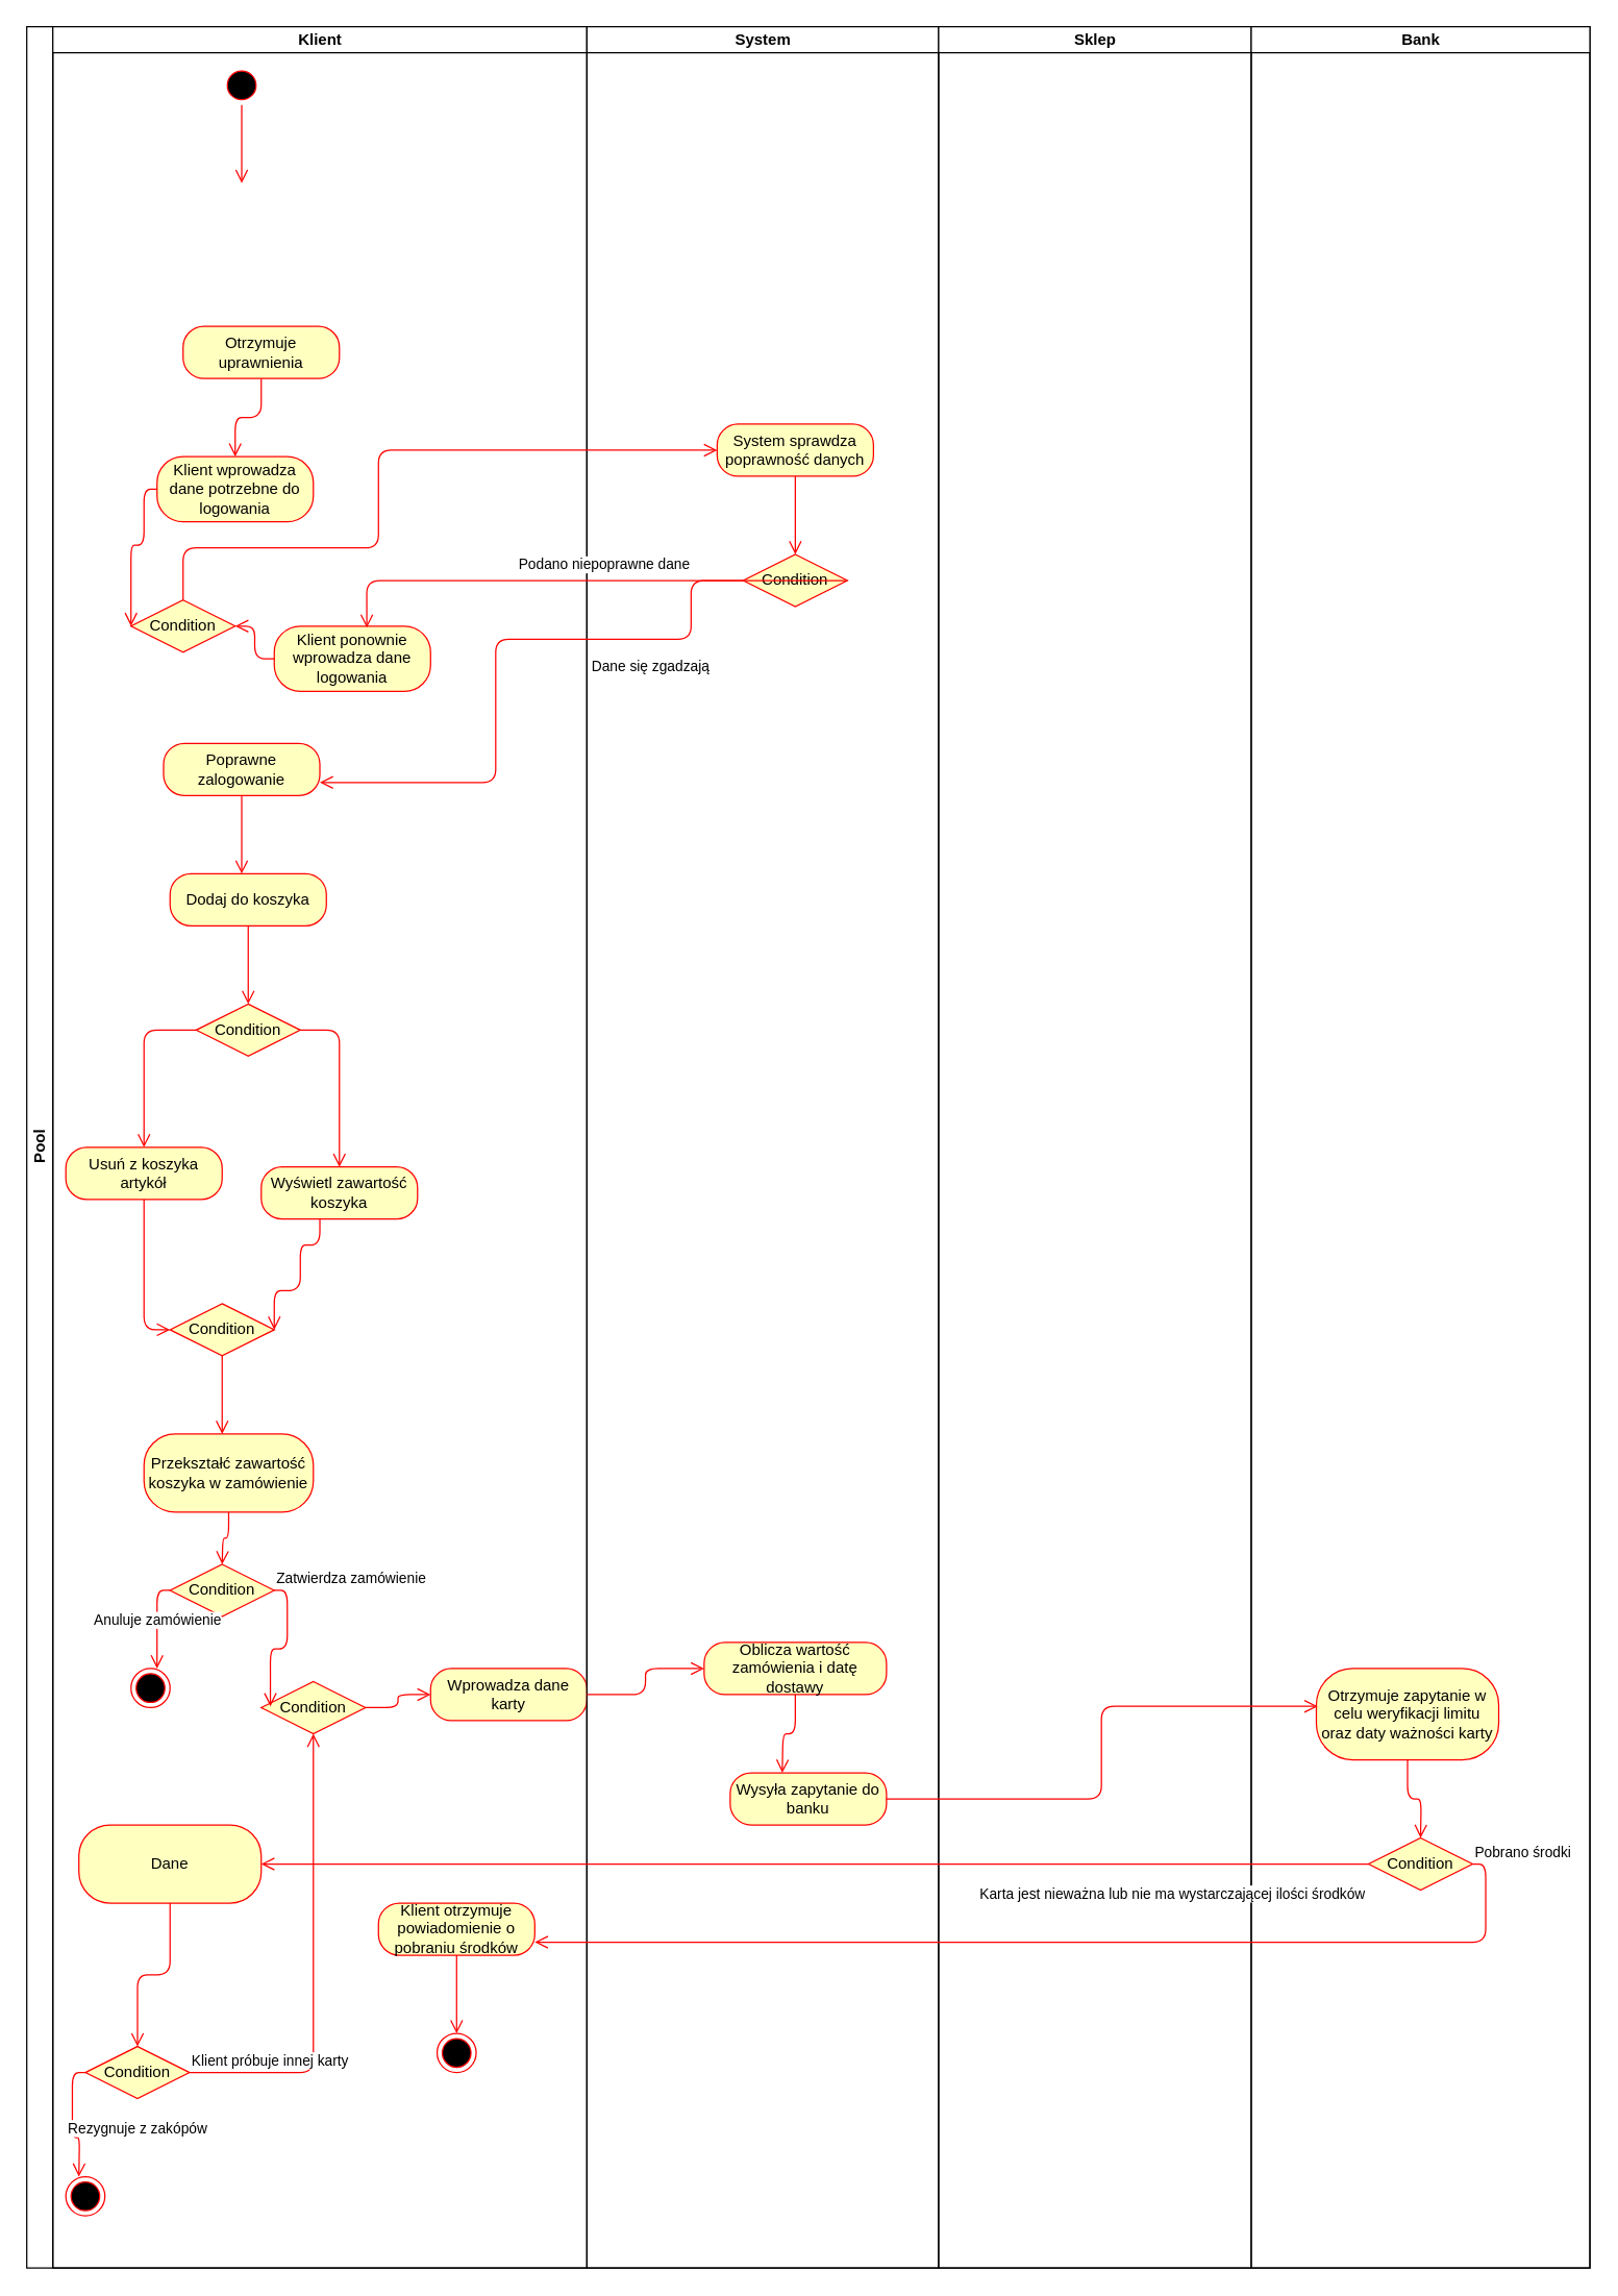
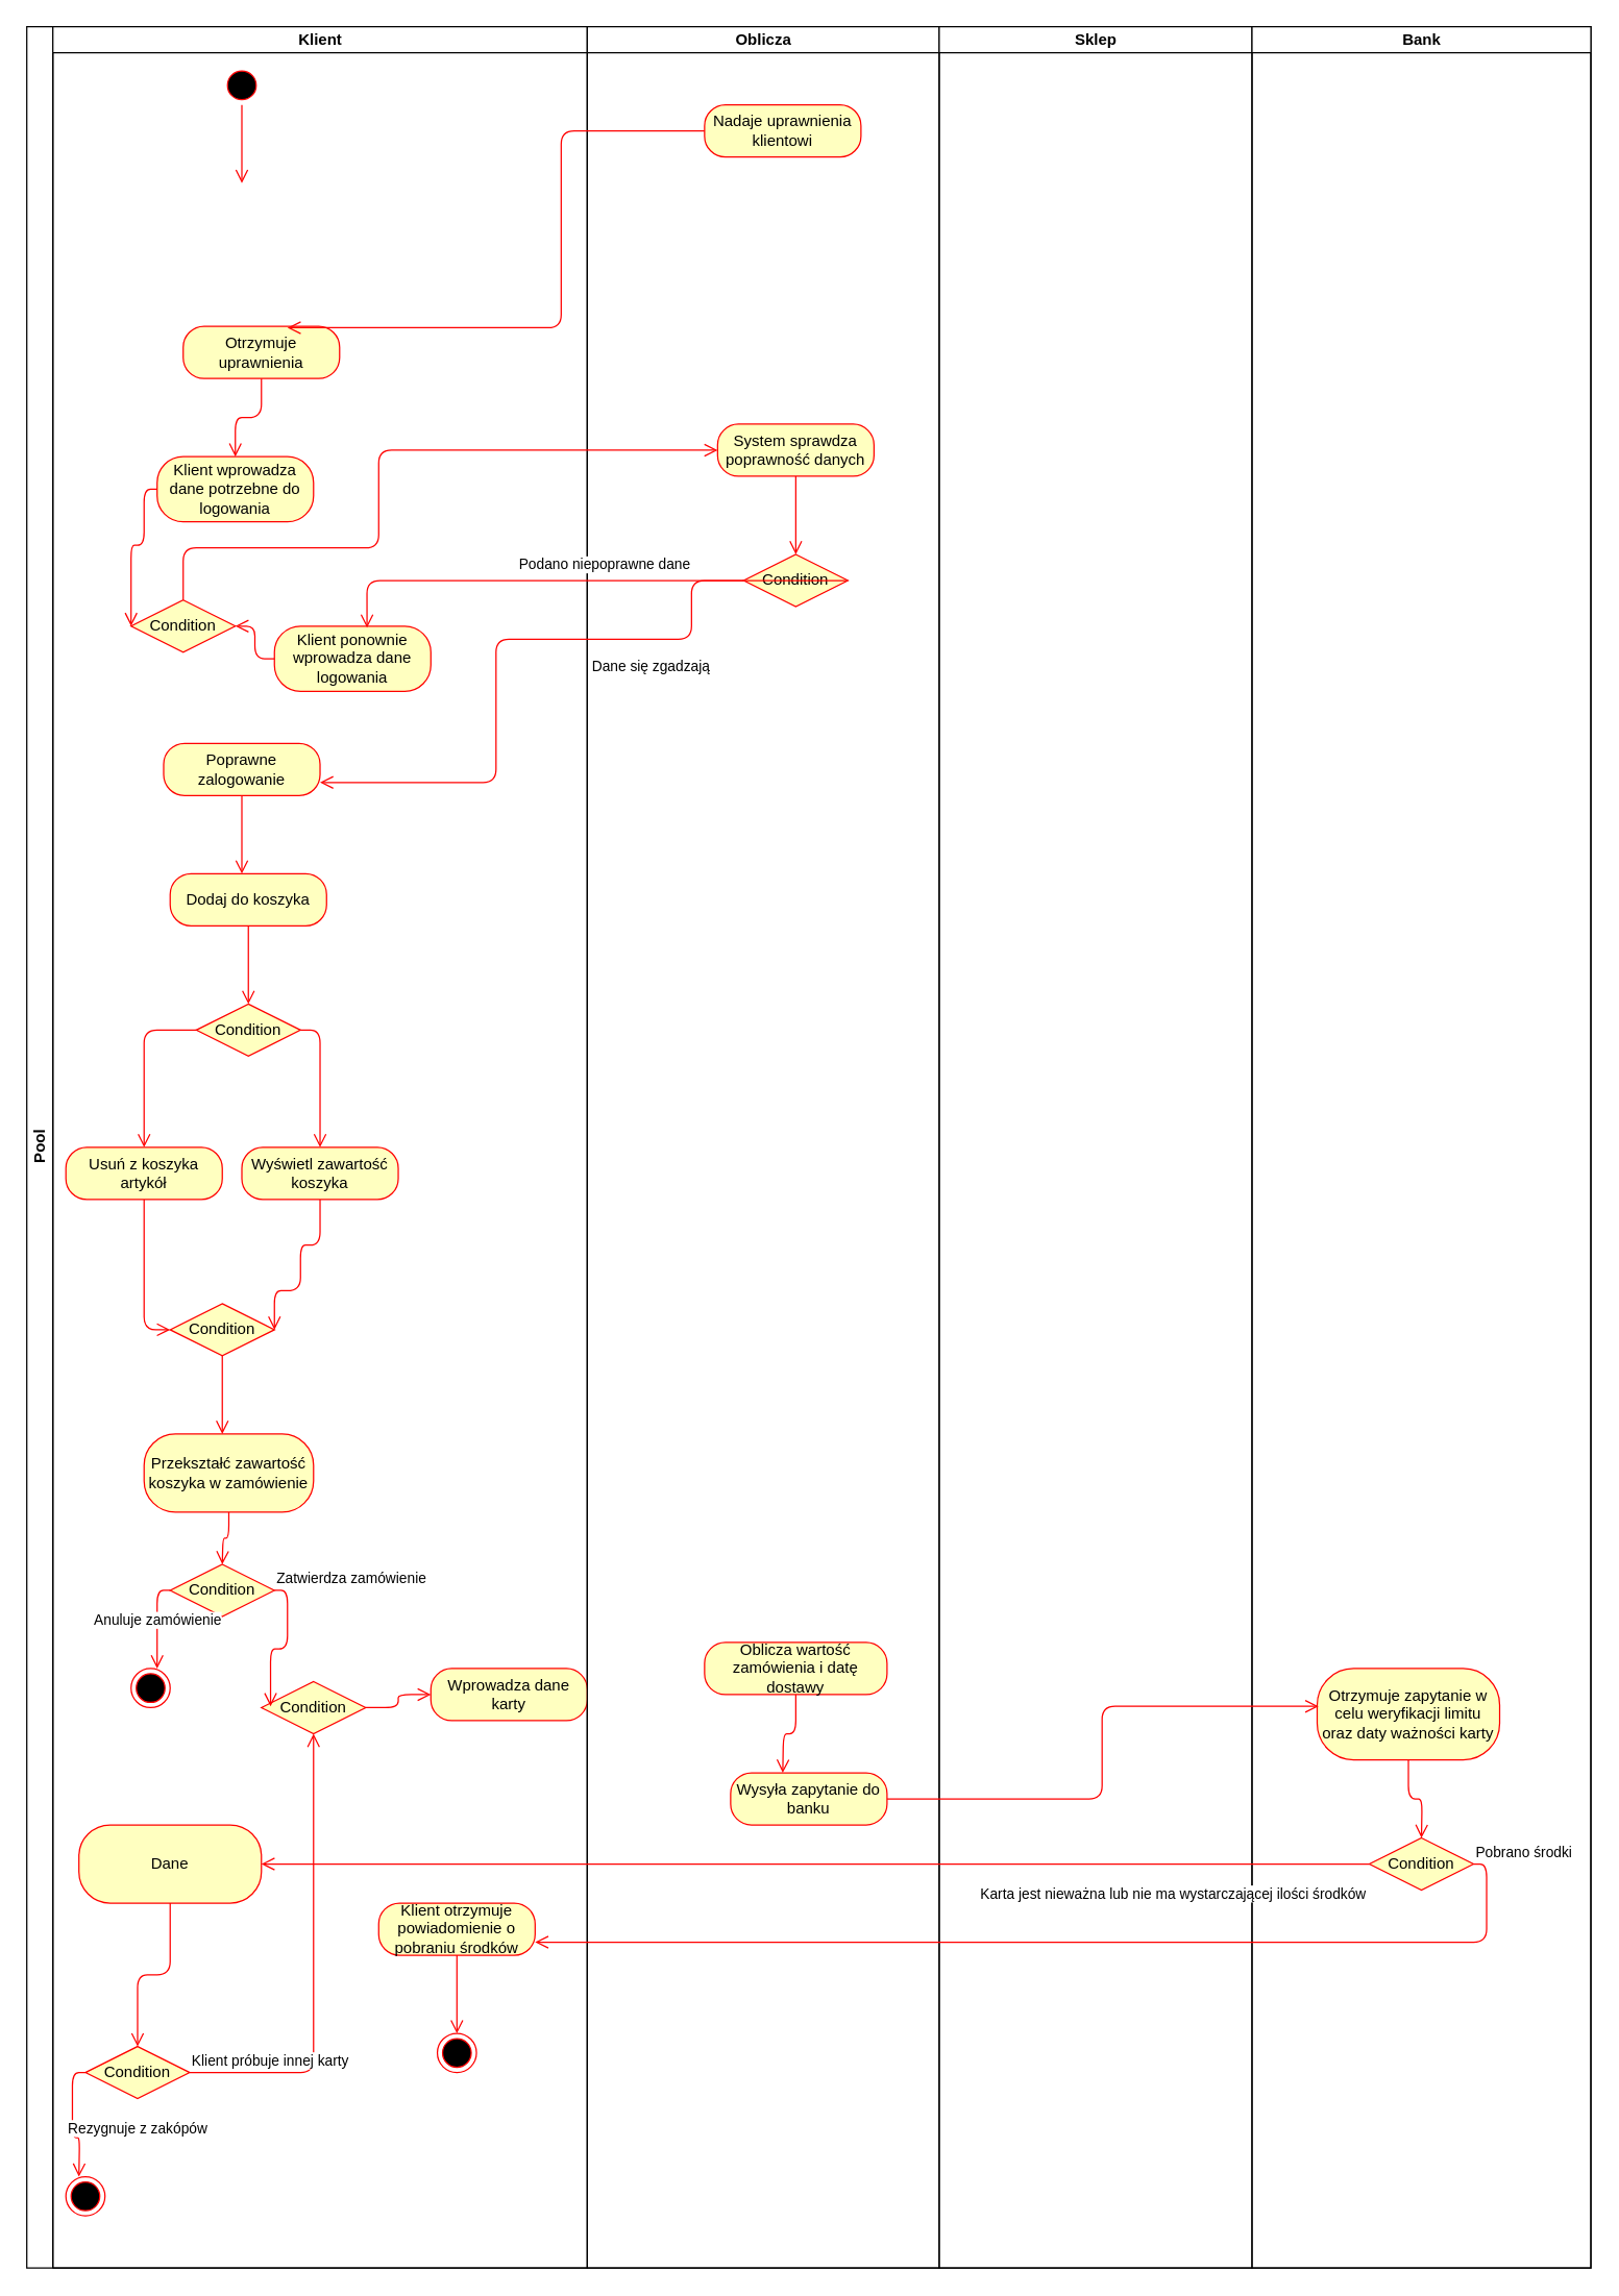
- <mxCell id="43" value="System" style="swimlane;html=1;startSize=20;" parent="2" vertex="1"><mxGeometry x="430" width="270" height="1720" as="geometry" /></mxCell>
+ <mxCell id="43" value="Oblicza" style="swimlane;html=1;startSize=20;" parent="2" vertex="1"><mxGeometry x="430" width="270" height="1720" as="geometry" /></mxCell>
+ <mxCell id="44" value="Nadaje uprawnienia klientowi" style="rounded=1;whiteSpace=wrap;html=1;arcSize=40;fontColor=#000000;fillColor=#ffffc0;strokeColor=#ff0000;" parent="43" vertex="1"><mxGeometry x="90" y="60" width="120" height="40" as="geometry" /></mxCell>
+ <mxCell id="56" value="" style="edgeStyle=orthogonalEdgeStyle;html=1;verticalAlign=bottom;endArrow=open;endSize=8;strokeColor=#ff0000;entryX=0.667;entryY=0.025;entryDx=0;entryDy=0;entryPerimeter=0;" parent="2" source="44" target="6" edge="1"><mxGeometry relative="1" as="geometry"><mxPoint x="460" y="220" as="targetPoint" /><Array as="points"><mxPoint x="410" y="231" /></Array></mxGeometry></mxCell>
- <mxCell id="20" value="Wyświetl zawartość koszyka" style="rounded=1;whiteSpace=wrap;html=1;arcSize=40;fontColor=#000000;fillColor=#ffffc0;strokeColor=#ff0000;" parent="3" vertex="1"><mxGeometry x="160" y="875" width="120" height="40" as="geometry" /></mxCell>
+ <mxCell id="20" value="Wyświetl zawartość koszyka" style="rounded=1;whiteSpace=wrap;html=1;arcSize=40;fontColor=#000000;fillColor=#ffffc0;strokeColor=#ff0000;" parent="3" vertex="1"><mxGeometry x="145" y="860" width="120" height="40" as="geometry" /></mxCell>
- <mxCell id="60" value="" style="edgeStyle=orthogonalEdgeStyle;html=1;verticalAlign=bottom;endArrow=open;endSize=8;strokeColor=#ff0000;entryX=0;entryY=0.5;entryDx=0;entryDy=0;" parent="2" source="30" target="48" edge="1"><mxGeometry relative="1" as="geometry"><mxPoint x="370" y="1360" as="targetPoint" /></mxGeometry></mxCell>
